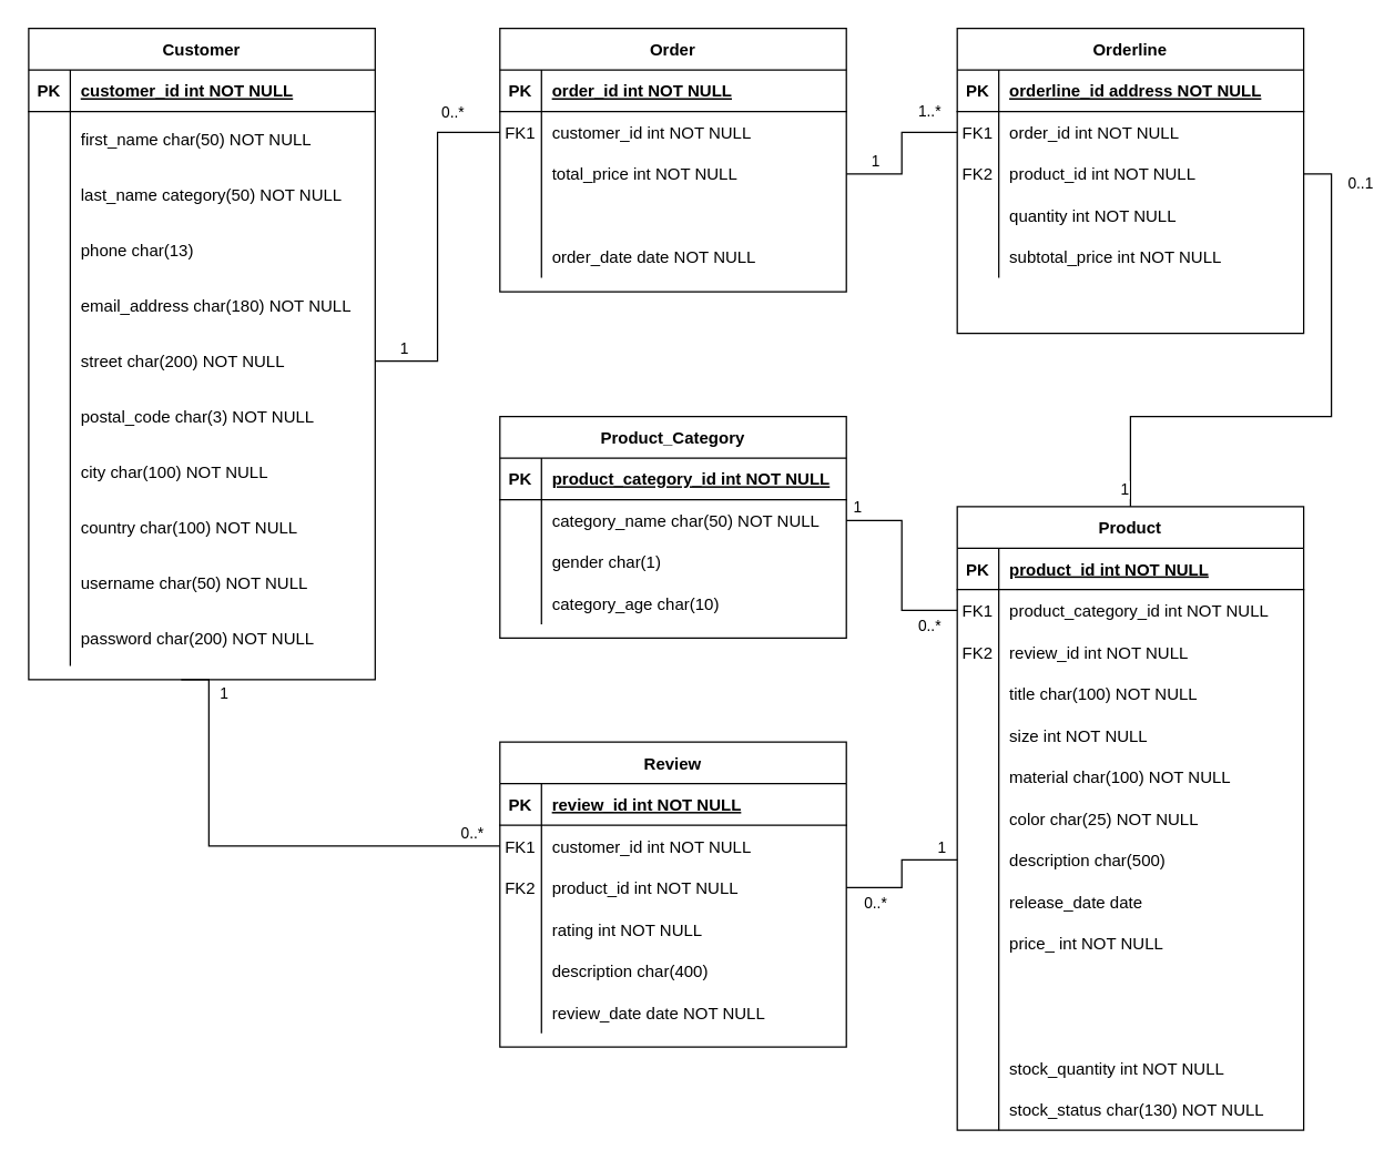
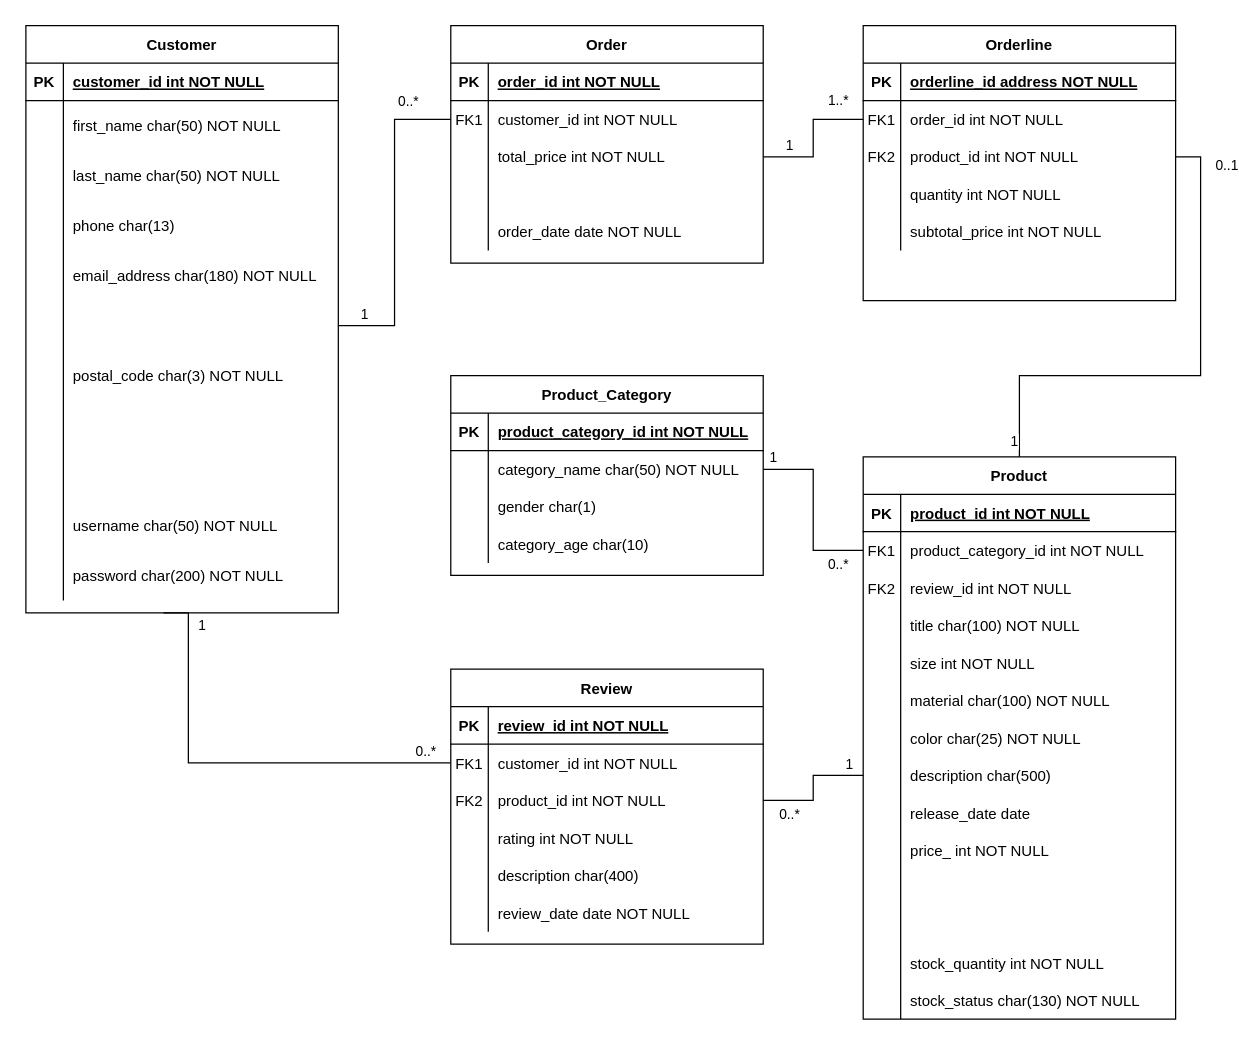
- <mxCell id="120" value="last_name category(50) NOT NULL" style="shape=partialRectangle;overflow=hidden;connectable=0;fillColor=none;top=0;left=0;bottom=0;right=0;align=left;spacingLeft=6;" vertex="1" parent="118"><mxGeometry x="30" width="220" height="40" as="geometry" /></mxCell>
+ <mxCell id="120" value="last_name char(50) NOT NULL" style="shape=partialRectangle;overflow=hidden;connectable=0;fillColor=none;top=0;left=0;bottom=0;right=0;align=left;spacingLeft=6;" vertex="1" parent="118"><mxGeometry x="30" width="220" height="40" as="geometry" /></mxCell>
- <mxCell id="129" value="street char(200) NOT NULL" style="shape=partialRectangle;overflow=hidden;connectable=0;fillColor=none;top=0;left=0;bottom=0;right=0;align=left;spacingLeft=6;" vertex="1" parent="127"><mxGeometry x="30" width="220" height="40" as="geometry" /></mxCell>
- <mxCell id="135" value="city char(100) NOT NULL" style="shape=partialRectangle;overflow=hidden;connectable=0;fillColor=none;top=0;left=0;bottom=0;right=0;align=left;spacingLeft=6;" vertex="1" parent="133"><mxGeometry x="30" width="220" height="40" as="geometry" /></mxCell>
- <mxCell id="138" value="country char(100) NOT NULL" style="shape=partialRectangle;overflow=hidden;connectable=0;fillColor=none;top=0;left=0;bottom=0;right=0;align=left;spacingLeft=6;" vertex="1" parent="136"><mxGeometry x="30" width="220" height="40" as="geometry" /></mxCell>
